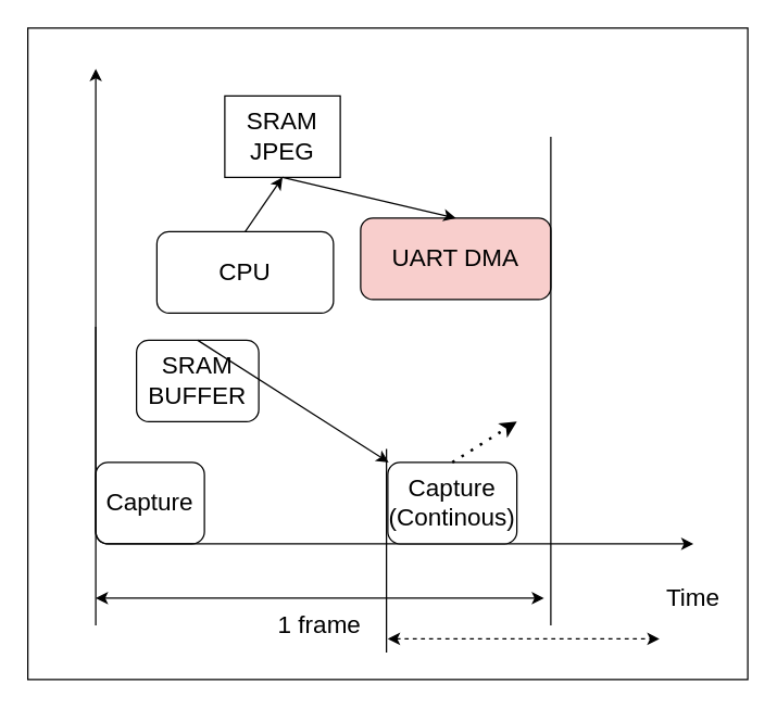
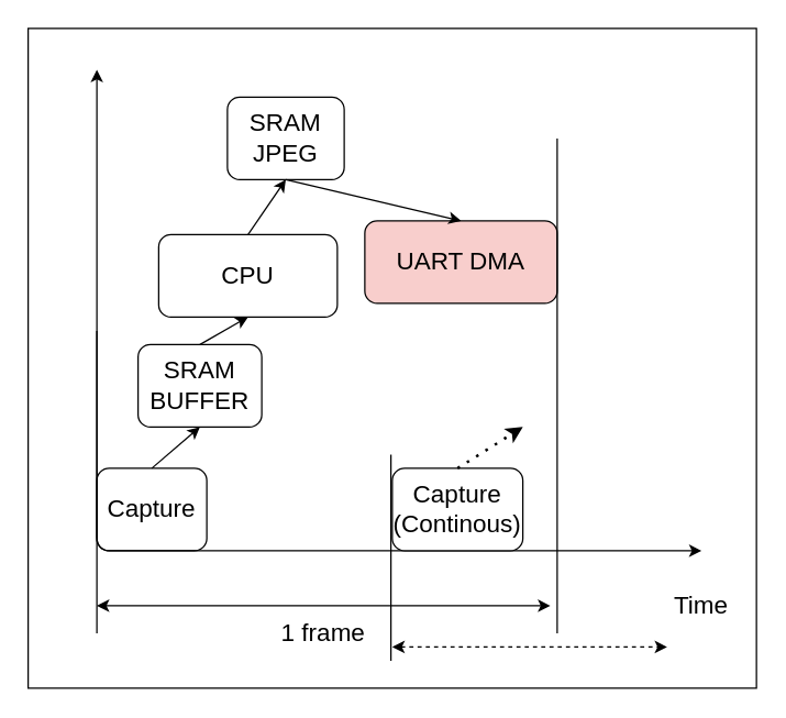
- <mxCell id="9" value="&lt;font style=&quot;font-size: 18px&quot;&gt;SRAM JPEG&lt;/font&gt;" style="whiteSpace=wrap;html=1;rounded=0;" vertex="1" parent="1"><mxGeometry x="165" y="70" width="85" height="60" as="geometry" /></mxCell>
+ <mxCell id="9" value="&lt;font style=&quot;font-size: 18px&quot;&gt;SRAM JPEG&lt;/font&gt;" style="rounded=1;whiteSpace=wrap;html=1;" vertex="1" parent="1"><mxGeometry x="165" y="70" width="85" height="60" as="geometry" /></mxCell>
- <mxCell id="10" value="" style="endArrow=classic;html=1;exitX=0.5;exitY=0;exitDx=0;exitDy=0;" edge="1" parent="1" source="6" target="18"><mxGeometry width="50" height="50" relative="1" as="geometry"><mxPoint x="380" y="390" as="sourcePoint" /><mxPoint x="430" y="340" as="targetPoint" /></mxGeometry></mxCell>
+ <mxCell id="10" value="" style="endArrow=classic;html=1;exitX=0.5;exitY=0;exitDx=0;exitDy=0;entryX=0.5;entryY=1;entryDx=0;entryDy=0;" edge="1" parent="1" source="6" target="8"><mxGeometry width="50" height="50" relative="1" as="geometry"><mxPoint x="380" y="390" as="sourcePoint" /><mxPoint x="430" y="340" as="targetPoint" /></mxGeometry></mxCell>
+ <mxCell id="7" value="" style="endArrow=classic;html=1;entryX=0.5;entryY=1;entryDx=0;entryDy=0;exitX=0.5;exitY=0;exitDx=0;exitDy=0;" edge="1" parent="1" source="3" target="6"><mxGeometry width="50" height="50" relative="1" as="geometry"><mxPoint x="130" y="340" as="sourcePoint" /><mxPoint x="430" y="350" as="targetPoint" /></mxGeometry></mxCell>
